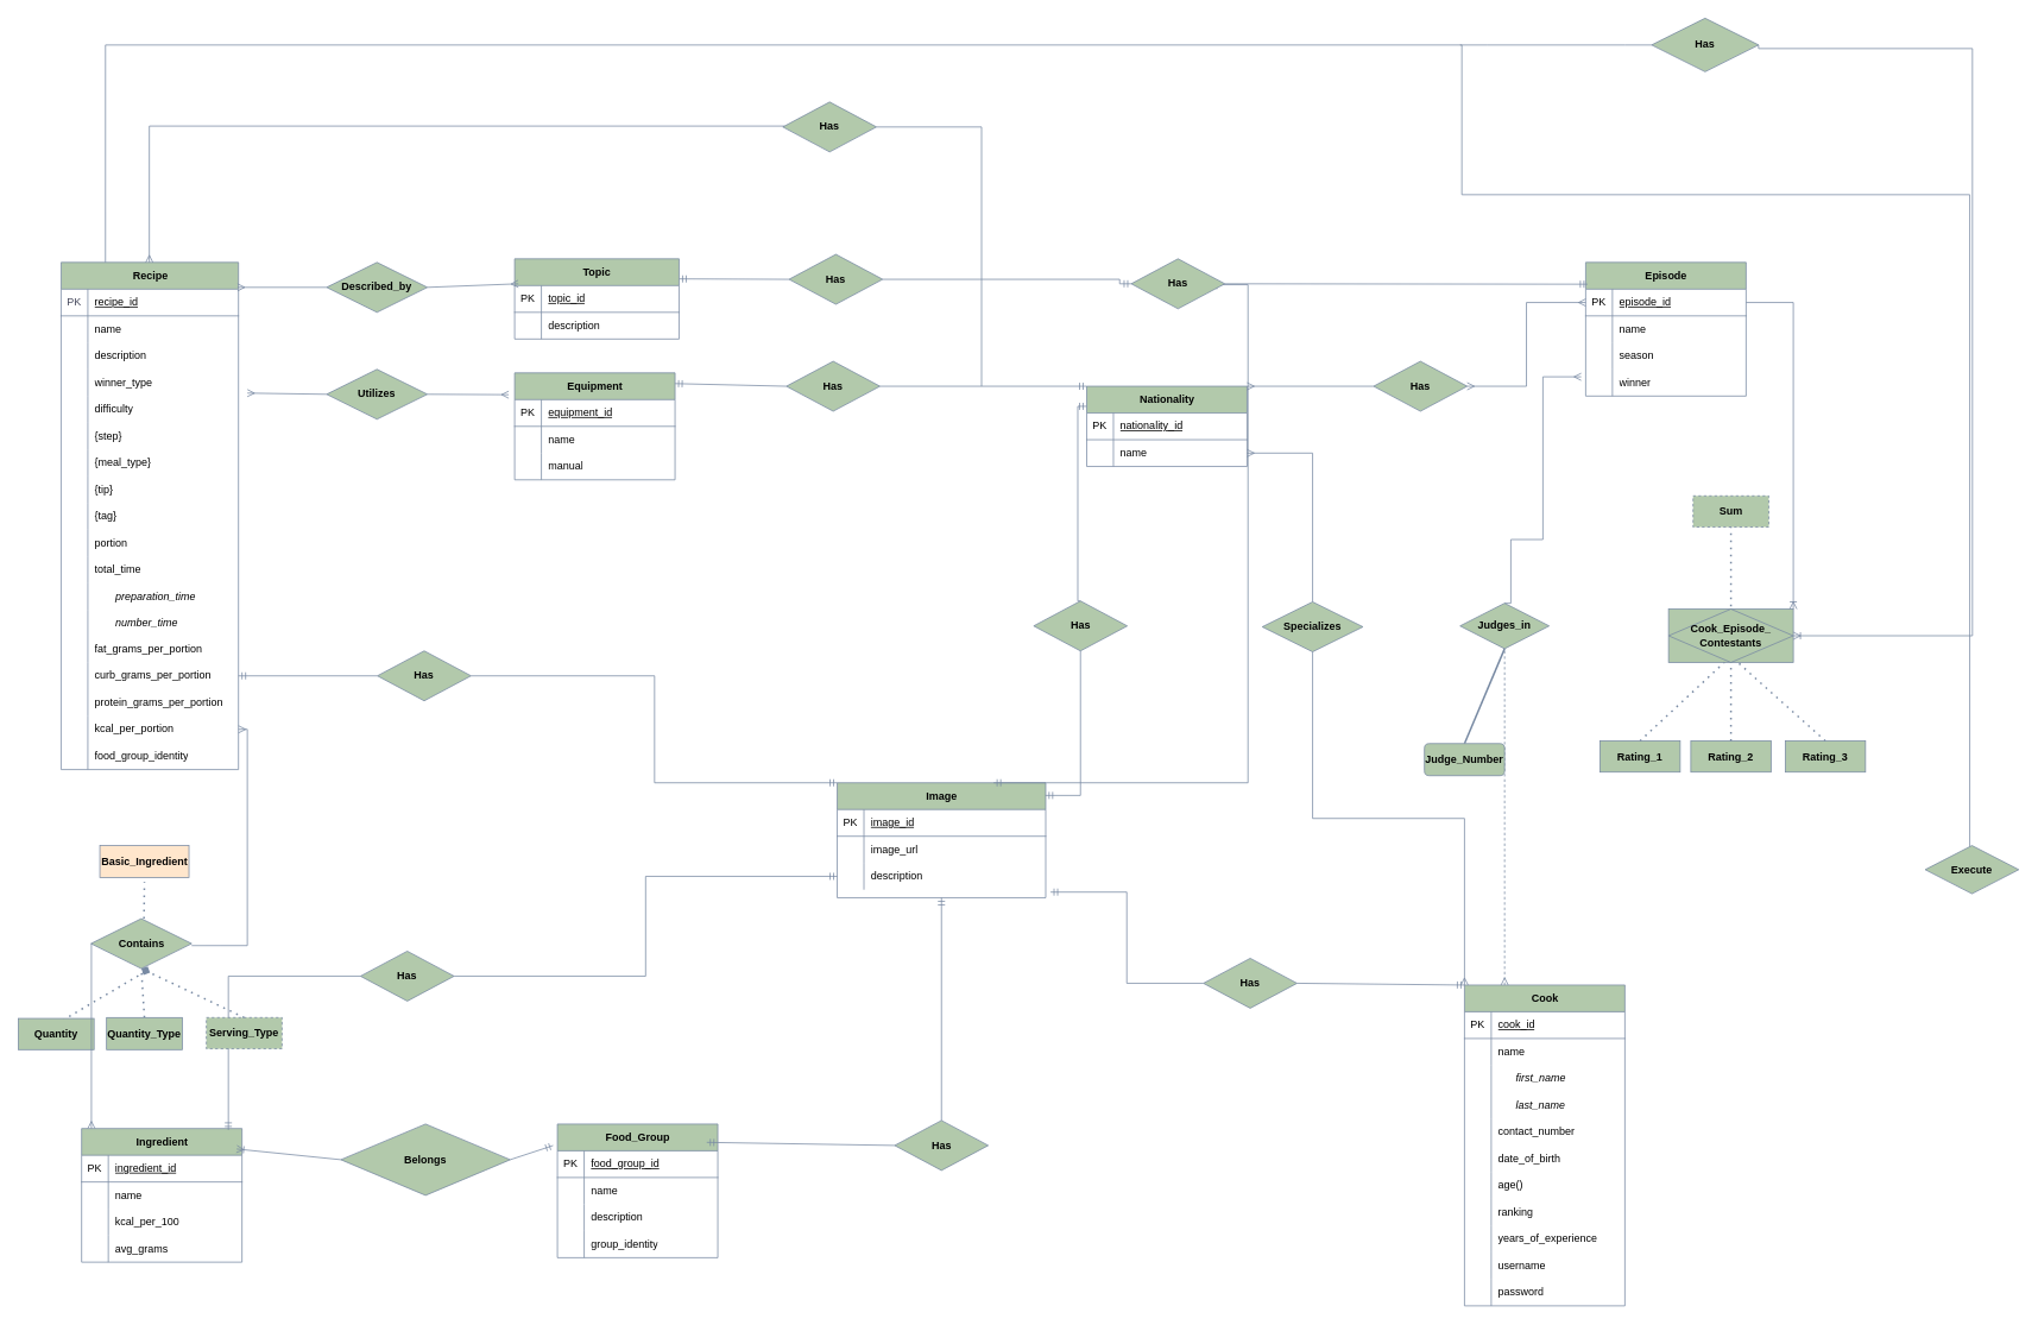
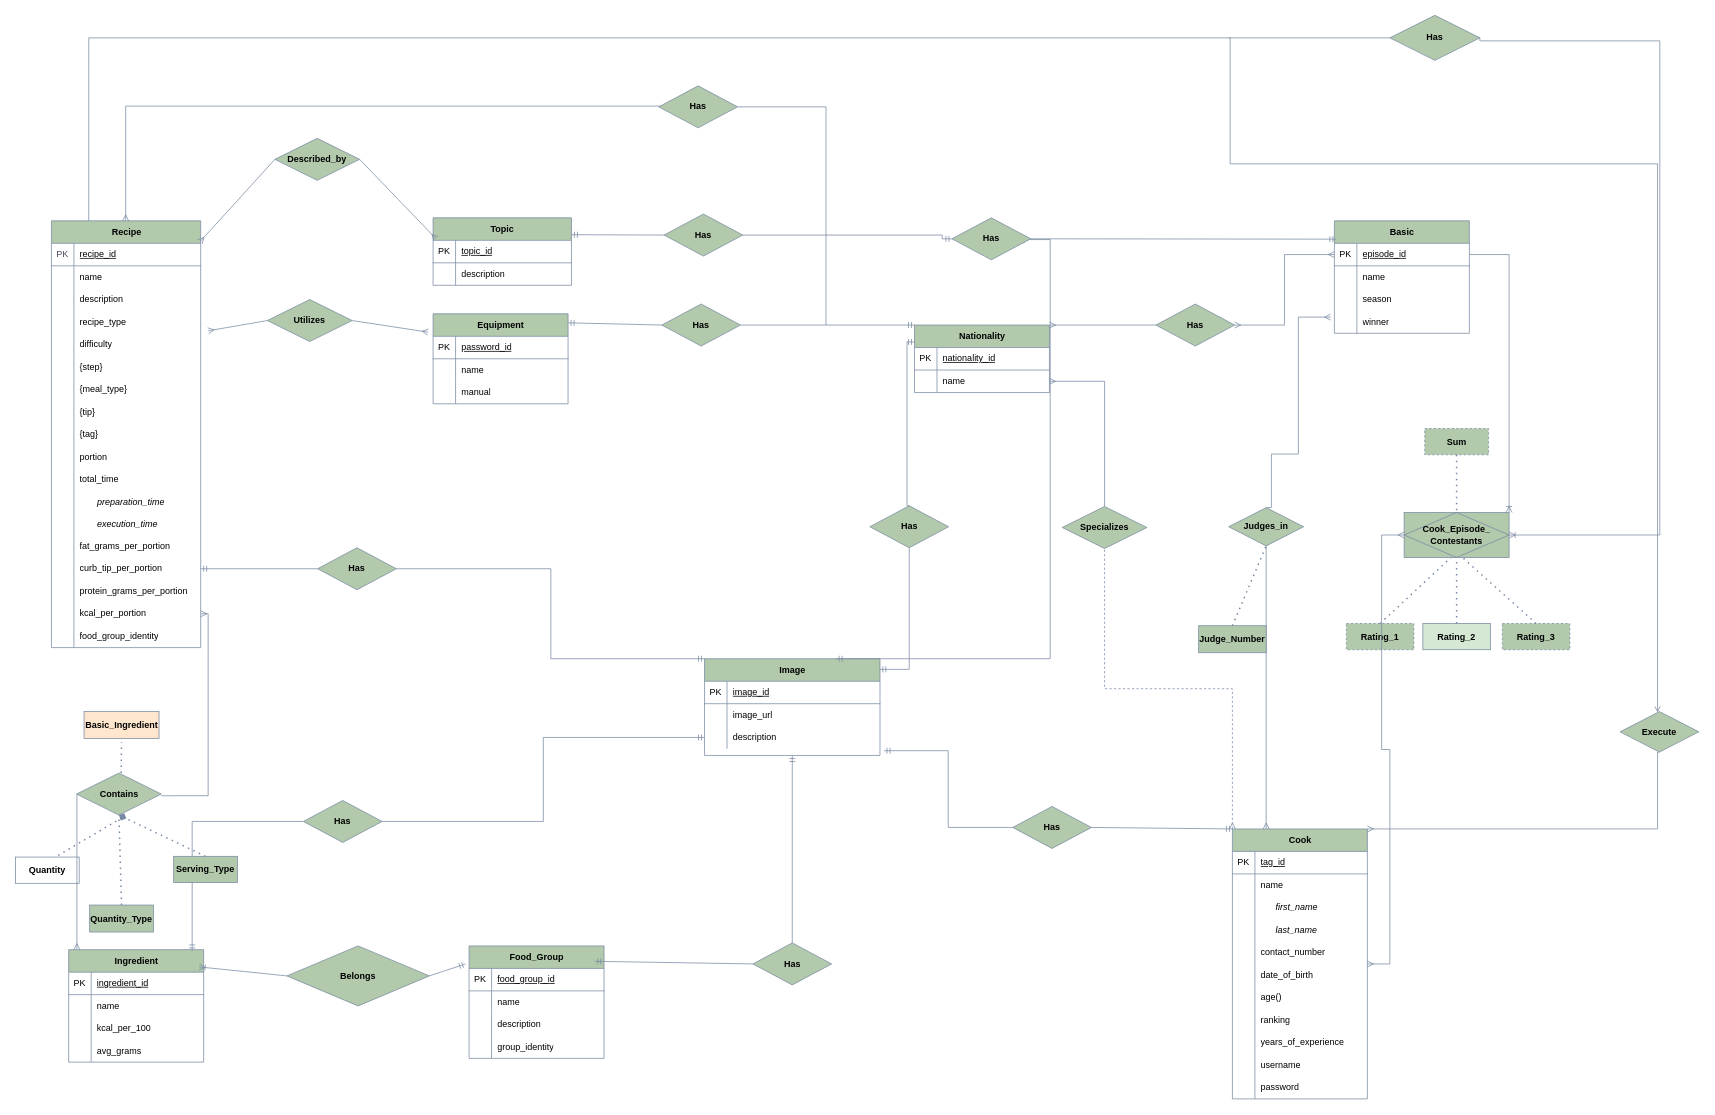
- <mxCell id="151" value="Episode" style="shape=table;startSize=30;container=1;collapsible=1;childLayout=tableLayout;fixedRows=1;rowLines=0;fontStyle=1;align=center;resizeLast=1;html=1;fillColor=#B2C9AB;strokeColor=#788AA3;labelBackgroundColor=none;fontColor=#000000;" parent="1" vertex="1"><mxGeometry x="1779" y="294" width="180" height="150" as="geometry" /></mxCell>
+ <mxCell id="151" value="Basic" style="shape=table;startSize=30;container=1;collapsible=1;childLayout=tableLayout;fixedRows=1;rowLines=0;fontStyle=1;align=center;resizeLast=1;html=1;fillColor=#B2C9AB;strokeColor=#788AA3;labelBackgroundColor=none;fontColor=#000000;" parent="1" vertex="1"><mxGeometry x="1779" y="294" width="180" height="150" as="geometry" /></mxCell>
- <mxCell id="169" value="Described_by" style="shape=rhombus;perimeter=rhombusPerimeter;whiteSpace=wrap;html=1;align=center;labelBackgroundColor=none;fillColor=#B2C9AB;strokeColor=#788AA3;fontColor=#000000;fontStyle=1" parent="1" vertex="1"><mxGeometry x="366" y="294" width="113" height="56" as="geometry" /></mxCell>
+ <mxCell id="169" value="Described_by" style="shape=rhombus;perimeter=rhombusPerimeter;whiteSpace=wrap;html=1;align=center;labelBackgroundColor=none;fillColor=#B2C9AB;strokeColor=#788AA3;fontColor=#000000;fontStyle=1" parent="1" vertex="1"><mxGeometry x="366" y="184" width="113" height="56" as="geometry" /></mxCell>
- <mxCell id="14" value="winner_type" style="shape=partialRectangle;connectable=0;fillColor=none;top=0;left=0;bottom=0;right=0;align=left;spacingLeft=6;overflow=hidden;whiteSpace=wrap;html=1;strokeColor=#788AA3;labelBackgroundColor=none;fontColor=#000000;" parent="12" vertex="1"><mxGeometry x="30" width="169.043" height="30" as="geometry"><mxRectangle width="169.043" height="30" as="alternateBounds" /></mxGeometry></mxCell>
+ <mxCell id="14" value="recipe_type" style="shape=partialRectangle;connectable=0;fillColor=none;top=0;left=0;bottom=0;right=0;align=left;spacingLeft=6;overflow=hidden;whiteSpace=wrap;html=1;strokeColor=#788AA3;labelBackgroundColor=none;fontColor=#000000;" parent="12" vertex="1"><mxGeometry x="30" width="169.043" height="30" as="geometry"><mxRectangle width="169.043" height="30" as="alternateBounds" /></mxGeometry></mxCell>
- <mxCell id="170" value="Utilizes" style="shape=rhombus;perimeter=rhombusPerimeter;whiteSpace=wrap;html=1;align=center;labelBackgroundColor=none;fillColor=#B2C9AB;strokeColor=#788AA3;fontColor=#000000;fontStyle=1" parent="1" vertex="1"><mxGeometry x="366" y="414" width="113" height="56" as="geometry" /></mxCell>
+ <mxCell id="170" value="Utilizes" style="shape=rhombus;perimeter=rhombusPerimeter;whiteSpace=wrap;html=1;align=center;labelBackgroundColor=none;fillColor=#B2C9AB;strokeColor=#788AA3;fontColor=#000000;fontStyle=1" parent="1" vertex="1"><mxGeometry x="356" y="399" width="113" height="56" as="geometry" /></mxCell>
- <mxCell id="87" value="equipment_id" style="shape=partialRectangle;connectable=0;fillColor=none;top=0;left=0;bottom=0;right=0;align=left;spacingLeft=6;fontStyle=4;overflow=hidden;whiteSpace=wrap;html=1;labelBackgroundColor=none;strokeColor=#788AA3;fontColor=#000000;" parent="85" vertex="1"><mxGeometry x="30" width="150" height="30" as="geometry"><mxRectangle width="150" height="30" as="alternateBounds" /></mxGeometry></mxCell>
+ <mxCell id="87" value="password_id" style="shape=partialRectangle;connectable=0;fillColor=none;top=0;left=0;bottom=0;right=0;align=left;spacingLeft=6;fontStyle=4;overflow=hidden;whiteSpace=wrap;html=1;labelBackgroundColor=none;strokeColor=#788AA3;fontColor=#000000;" parent="85" vertex="1"><mxGeometry x="30" width="150" height="30" as="geometry"><mxRectangle width="150" height="30" as="alternateBounds" /></mxGeometry></mxCell>
- <mxCell id="186" value="Sum" style="whiteSpace=wrap;html=1;align=center;labelBackgroundColor=none;fillColor=#B2C9AB;strokeColor=#788AA3;fontColor=#000000;dashed=1;fontStyle=1" parent="1" vertex="1"><mxGeometry x="1899.5" y="556" width="85" height="35" as="geometry" /></mxCell>
+ <mxCell id="186" value="Sum" style="whiteSpace=wrap;html=1;align=center;labelBackgroundColor=none;fillColor=#B2C9AB;strokeColor=#788AA3;fontColor=#000000;dashed=1;fontStyle=1" parent="1" vertex="1"><mxGeometry x="1899.5" y="571" width="85" height="35" as="geometry" /></mxCell>
- <mxCell id="41" value="&amp;nbsp; &amp;nbsp; &amp;nbsp; &amp;nbsp;number_time" style="shape=partialRectangle;connectable=0;fillColor=none;top=0;left=0;bottom=0;right=0;align=left;spacingLeft=6;overflow=hidden;whiteSpace=wrap;html=1;strokeColor=#788AA3;fontStyle=2;labelBackgroundColor=none;fontColor=#000000;" parent="39" vertex="1"><mxGeometry x="30" width="169.043" height="29" as="geometry"><mxRectangle width="169.043" height="29" as="alternateBounds" /></mxGeometry></mxCell>
+ <mxCell id="41" value="&amp;nbsp; &amp;nbsp; &amp;nbsp; &amp;nbsp;execution_time" style="shape=partialRectangle;connectable=0;fillColor=none;top=0;left=0;bottom=0;right=0;align=left;spacingLeft=6;overflow=hidden;whiteSpace=wrap;html=1;strokeColor=#788AA3;fontStyle=2;labelBackgroundColor=none;fontColor=#000000;" parent="39" vertex="1"><mxGeometry x="30" width="169.043" height="29" as="geometry"><mxRectangle width="169.043" height="29" as="alternateBounds" /></mxGeometry></mxCell>
- <mxCell id="47" value="curb_grams_per_portion" style="shape=partialRectangle;connectable=0;fillColor=none;top=0;left=0;bottom=0;right=0;align=left;spacingLeft=6;overflow=hidden;whiteSpace=wrap;html=1;strokeColor=#788AA3;fontStyle=0;labelBackgroundColor=none;fontColor=#000000;" parent="45" vertex="1"><mxGeometry x="30" width="169.043" height="30" as="geometry"><mxRectangle width="169.043" height="30" as="alternateBounds" /></mxGeometry></mxCell>
+ <mxCell id="47" value="curb_tip_per_portion" style="shape=partialRectangle;connectable=0;fillColor=none;top=0;left=0;bottom=0;right=0;align=left;spacingLeft=6;overflow=hidden;whiteSpace=wrap;html=1;strokeColor=#788AA3;fontStyle=0;labelBackgroundColor=none;fontColor=#000000;" parent="45" vertex="1"><mxGeometry x="30" width="169.043" height="30" as="geometry"><mxRectangle width="169.043" height="30" as="alternateBounds" /></mxGeometry></mxCell>
- <mxCell id="230" value="" style="endArrow=none;dashed=0;html=1;dashPattern=1 3;strokeWidth=2;rounded=0;entryX=0.5;entryY=1;entryDx=0;entryDy=0;exitX=0.5;exitY=0;exitDx=0;exitDy=0;labelBackgroundColor=none;strokeColor=#788AA3;fontColor=#000000;" parent="1" source="231" target="182" edge="1"><mxGeometry width="50" height="50" relative="1" as="geometry"><mxPoint x="1635" y="783" as="sourcePoint" /><mxPoint x="1685" y="733" as="targetPoint" /><Array as="points" /></mxGeometry></mxCell>
+ <mxCell id="230" value="" style="endArrow=none;dashed=1;html=1;dashPattern=1 3;strokeWidth=2;rounded=0;entryX=0.5;entryY=1;entryDx=0;entryDy=0;exitX=0.5;exitY=0;exitDx=0;exitDy=0;labelBackgroundColor=none;strokeColor=#788AA3;fontColor=#000000;" parent="1" source="231" target="182" edge="1"><mxGeometry width="50" height="50" relative="1" as="geometry"><mxPoint x="1635" y="783" as="sourcePoint" /><mxPoint x="1685" y="733" as="targetPoint" /><Array as="points" /></mxGeometry></mxCell>
- <mxCell id="183" value="Rating_1" style="whiteSpace=wrap;html=1;align=center;labelBackgroundColor=none;fillColor=#B2C9AB;strokeColor=#788AA3;fontColor=#000000;fontStyle=1" parent="1" vertex="1"><mxGeometry x="1795" y="831" width="90" height="35" as="geometry" /></mxCell>
+ <mxCell id="183" value="Rating_1" style="whiteSpace=wrap;html=1;align=center;labelBackgroundColor=none;fillColor=#B2C9AB;strokeColor=#788AA3;fontColor=#000000;fontStyle=1;dashed=1;" parent="1" vertex="1"><mxGeometry x="1795" y="831" width="90" height="35" as="geometry" /></mxCell>
- <mxCell id="184" value="Rating_2" style="whiteSpace=wrap;html=1;align=center;labelBackgroundColor=none;fillColor=#B2C9AB;strokeColor=#788AA3;fontColor=#000000;fontStyle=1" parent="1" vertex="1"><mxGeometry x="1897" y="831" width="90" height="35" as="geometry" /></mxCell>
+ <mxCell id="184" value="Rating_2" style="whiteSpace=wrap;html=1;align=center;labelBackgroundColor=none;fillColor=#d5e8d4;strokeColor=#788AA3;fontColor=#000000;fontStyle=1;" parent="1" vertex="1"><mxGeometry x="1897" y="831" width="90" height="35" as="geometry" /></mxCell>
- <mxCell id="185" value="Rating_3" style="whiteSpace=wrap;html=1;align=center;labelBackgroundColor=none;fillColor=#B2C9AB;strokeColor=#788AA3;fontColor=#000000;fontStyle=1" parent="1" vertex="1"><mxGeometry x="2003" y="831" width="90" height="35" as="geometry" /></mxCell>
+ <mxCell id="185" value="Rating_3" style="whiteSpace=wrap;html=1;align=center;labelBackgroundColor=none;fillColor=#B2C9AB;strokeColor=#788AA3;fontColor=#000000;fontStyle=1;dashed=1;" parent="1" vertex="1"><mxGeometry x="2003" y="831" width="90" height="35" as="geometry" /></mxCell>
- <mxCell id="231" value="Judge_Number" style="whiteSpace=wrap;html=1;align=center;fillColor=#B2C9AB;strokeColor=#788AA3;labelBackgroundColor=none;fontColor=#000000;fontStyle=1;rounded=1;" parent="1" vertex="1"><mxGeometry x="1598" y="834" width="90" height="36" as="geometry" /></mxCell>
+ <mxCell id="231" value="Judge_Number" style="whiteSpace=wrap;html=1;align=center;fillColor=#B2C9AB;strokeColor=#788AA3;labelBackgroundColor=none;fontColor=#000000;fontStyle=1" parent="1" vertex="1"><mxGeometry x="1598" y="834" width="90" height="36" as="geometry" /></mxCell>
- <mxCell id="220" value="" style="fontSize=12;html=1;endArrow=none;startArrow=ERmany;rounded=0;entryX=0.5;entryY=1;entryDx=0;entryDy=0;exitX=0.25;exitY=0;exitDx=0;exitDy=0;startFill=0;endFill=0;labelBackgroundColor=none;strokeColor=#788AA3;fontColor=#000000;dashed=1;" parent="1" source="117" target="182" edge="1"><mxGeometry width="100" height="100" relative="1" as="geometry"><mxPoint x="1638" y="906" as="sourcePoint" /><mxPoint x="1738" y="806" as="targetPoint" /></mxGeometry></mxCell>
+ <mxCell id="220" value="" style="fontSize=12;html=1;endArrow=none;startArrow=ERmany;rounded=0;entryX=0.5;entryY=1;entryDx=0;entryDy=0;exitX=0.25;exitY=0;exitDx=0;exitDy=0;startFill=0;endFill=0;labelBackgroundColor=none;strokeColor=#788AA3;fontColor=#000000;" parent="1" source="117" target="182" edge="1"><mxGeometry width="100" height="100" relative="1" as="geometry"><mxPoint x="1638" y="906" as="sourcePoint" /><mxPoint x="1738" y="806" as="targetPoint" /></mxGeometry></mxCell>
- <mxCell id="214" value="" style="edgeStyle=orthogonalEdgeStyle;fontSize=12;html=1;endArrow=none;startArrow=ERmany;rounded=0;entryX=0.5;entryY=1;entryDx=0;entryDy=0;exitX=0;exitY=0;exitDx=0;exitDy=0;startFill=0;endFill=0;labelBackgroundColor=none;strokeColor=#788AA3;fontColor=#000000;" parent="1" source="117" target="181" edge="1"><mxGeometry width="100" height="100" relative="1" as="geometry"><mxPoint x="1381" y="902" as="sourcePoint" /><mxPoint x="1481" y="802" as="targetPoint" /></mxGeometry></mxCell>
+ <mxCell id="214" value="" style="edgeStyle=orthogonalEdgeStyle;fontSize=12;html=1;endArrow=none;startArrow=ERmany;rounded=0;entryX=0.5;entryY=1;entryDx=0;entryDy=0;exitX=0;exitY=0;exitDx=0;exitDy=0;startFill=0;endFill=0;labelBackgroundColor=none;strokeColor=#788AA3;fontColor=#000000;dashed=1;" parent="1" source="117" target="181" edge="1"><mxGeometry width="100" height="100" relative="1" as="geometry"><mxPoint x="1381" y="902" as="sourcePoint" /><mxPoint x="1481" y="802" as="targetPoint" /></mxGeometry></mxCell>
- <mxCell id="225" value="" style="edgeStyle=orthogonalEdgeStyle;fontSize=12;html=1;endArrow=none;startArrow=none;rounded=0;strokeColor=#788AA3;fontColor=#000000;fillColor=#B2C9AB;startFill=0;endFill=0;labelBackgroundColor=none;exitX=0.25;exitY=0;exitDx=0;exitDy=0;" parent="1" source="2" target="226" edge="1"><mxGeometry width="100" height="100" relative="1" as="geometry"><mxPoint x="308" y="27" as="sourcePoint" /><mxPoint x="2241" y="537" as="targetPoint" /><Array as="points"><mxPoint x="118" y="50" /><mxPoint x="1640" y="50" /><mxPoint x="1640" y="218" /><mxPoint x="2210" y="218" /></Array></mxGeometry></mxCell>
+ <mxCell id="225" value="" style="edgeStyle=orthogonalEdgeStyle;fontSize=12;html=1;endArrow=open;startArrow=none;rounded=0;strokeColor=#788AA3;fontColor=#000000;fillColor=#B2C9AB;startFill=0;endFill=0;labelBackgroundColor=none;exitX=0.25;exitY=0;exitDx=0;exitDy=0;" parent="1" source="2" target="226" edge="1"><mxGeometry width="100" height="100" relative="1" as="geometry"><mxPoint x="308" y="27" as="sourcePoint" /><mxPoint x="2241" y="537" as="targetPoint" /><Array as="points"><mxPoint x="118" y="50" /><mxPoint x="1640" y="50" /><mxPoint x="1640" y="218" /><mxPoint x="2210" y="218" /></Array></mxGeometry></mxCell>
+ <mxCell id="227" value="" style="edgeStyle=orthogonalEdgeStyle;fontSize=12;html=1;endArrow=none;startArrow=ERmany;rounded=0;strokeColor=#788AA3;fontColor=#000000;fillColor=#B2C9AB;entryX=0.5;entryY=1;entryDx=0;entryDy=0;exitX=1;exitY=0;exitDx=0;exitDy=0;startFill=0;endFill=0;labelBackgroundColor=none;" parent="1" source="117" target="226" edge="1"><mxGeometry width="100" height="100" relative="1" as="geometry"><mxPoint x="2160" y="1039" as="sourcePoint" /><mxPoint x="2260" y="939" as="targetPoint" /><Array as="points"><mxPoint x="2210" y="1105" /></Array></mxGeometry></mxCell>
+ <mxCell id="222" value="" style="edgeStyle=entityRelationEdgeStyle;fontSize=12;html=1;endArrow=ERmany;startArrow=ERmany;rounded=0;entryX=0;entryY=0.5;entryDx=0;entryDy=0;labelBackgroundColor=none;strokeColor=#788AA3;fontColor=#000000;" parent="1" source="117" target="234" edge="1"><mxGeometry width="100" height="100" relative="1" as="geometry"><mxPoint x="1767" y="1022" as="sourcePoint" /><mxPoint x="1885.5" y="708" as="targetPoint" /><Array as="points"><mxPoint x="1842" y="1144" /><mxPoint x="1905" y="1165" /><mxPoint x="1841" y="999" /></Array></mxGeometry></mxCell>
- <mxCell id="120" value="cook_id" style="shape=partialRectangle;connectable=0;fillColor=none;top=0;left=0;bottom=0;right=0;align=left;spacingLeft=6;fontStyle=4;overflow=hidden;whiteSpace=wrap;html=1;labelBackgroundColor=none;strokeColor=#788AA3;fontColor=#000000;" parent="118" vertex="1"><mxGeometry x="30" width="150" height="30" as="geometry"><mxRectangle width="150" height="30" as="alternateBounds" /></mxGeometry></mxCell>
+ <mxCell id="120" value="tag_id" style="shape=partialRectangle;connectable=0;fillColor=none;top=0;left=0;bottom=0;right=0;align=left;spacingLeft=6;fontStyle=4;overflow=hidden;whiteSpace=wrap;html=1;labelBackgroundColor=none;strokeColor=#788AA3;fontColor=#000000;" parent="118" vertex="1"><mxGeometry x="30" width="150" height="30" as="geometry"><mxRectangle width="150" height="30" as="alternateBounds" /></mxGeometry></mxCell>
- <mxCell id="168" value="Quantity" style="whiteSpace=wrap;html=1;align=center;labelBackgroundColor=none;fillColor=#B2C9AB;strokeColor=#788AA3;fontColor=#000000;fontStyle=1" parent="1" vertex="1"><mxGeometry x="20" y="1142.5" width="85" height="35" as="geometry" /></mxCell>
+ <mxCell id="168" value="Quantity" style="whiteSpace=wrap;html=1;align=center;labelBackgroundColor=none;fillColor=#ffffff;strokeColor=#788AA3;fontColor=#000000;fontStyle=1;" parent="1" vertex="1"><mxGeometry x="20" y="1142.5" width="85" height="35" as="geometry" /></mxCell>
- <mxCell id="224" value="Quantity_Type" style="whiteSpace=wrap;html=1;align=center;fillColor=#B2C9AB;strokeColor=#788AA3;labelBackgroundColor=none;fontColor=#000000;fontStyle=1" parent="1" vertex="1"><mxGeometry x="119" y="1141.5" width="85" height="36" as="geometry" /></mxCell>
+ <mxCell id="224" value="Quantity_Type" style="whiteSpace=wrap;html=1;align=center;fillColor=#B2C9AB;strokeColor=#788AA3;labelBackgroundColor=none;fontColor=#000000;fontStyle=1" parent="1" vertex="1"><mxGeometry x="119" y="1206.5" width="85" height="36" as="geometry" /></mxCell>
- <mxCell id="228" value="Serving_Type" style="whiteSpace=wrap;html=1;align=center;fillColor=#B2C9AB;strokeColor=#788AA3;labelBackgroundColor=none;fontColor=#000000;fontStyle=1;dashed=1;" parent="1" vertex="1"><mxGeometry x="231" y="1141.5" width="85" height="35" as="geometry" /></mxCell>
+ <mxCell id="228" value="Serving_Type" style="whiteSpace=wrap;html=1;align=center;fillColor=#B2C9AB;strokeColor=#788AA3;labelBackgroundColor=none;fontColor=#000000;fontStyle=1" parent="1" vertex="1"><mxGeometry x="231" y="1141.5" width="85" height="35" as="geometry" /></mxCell>
